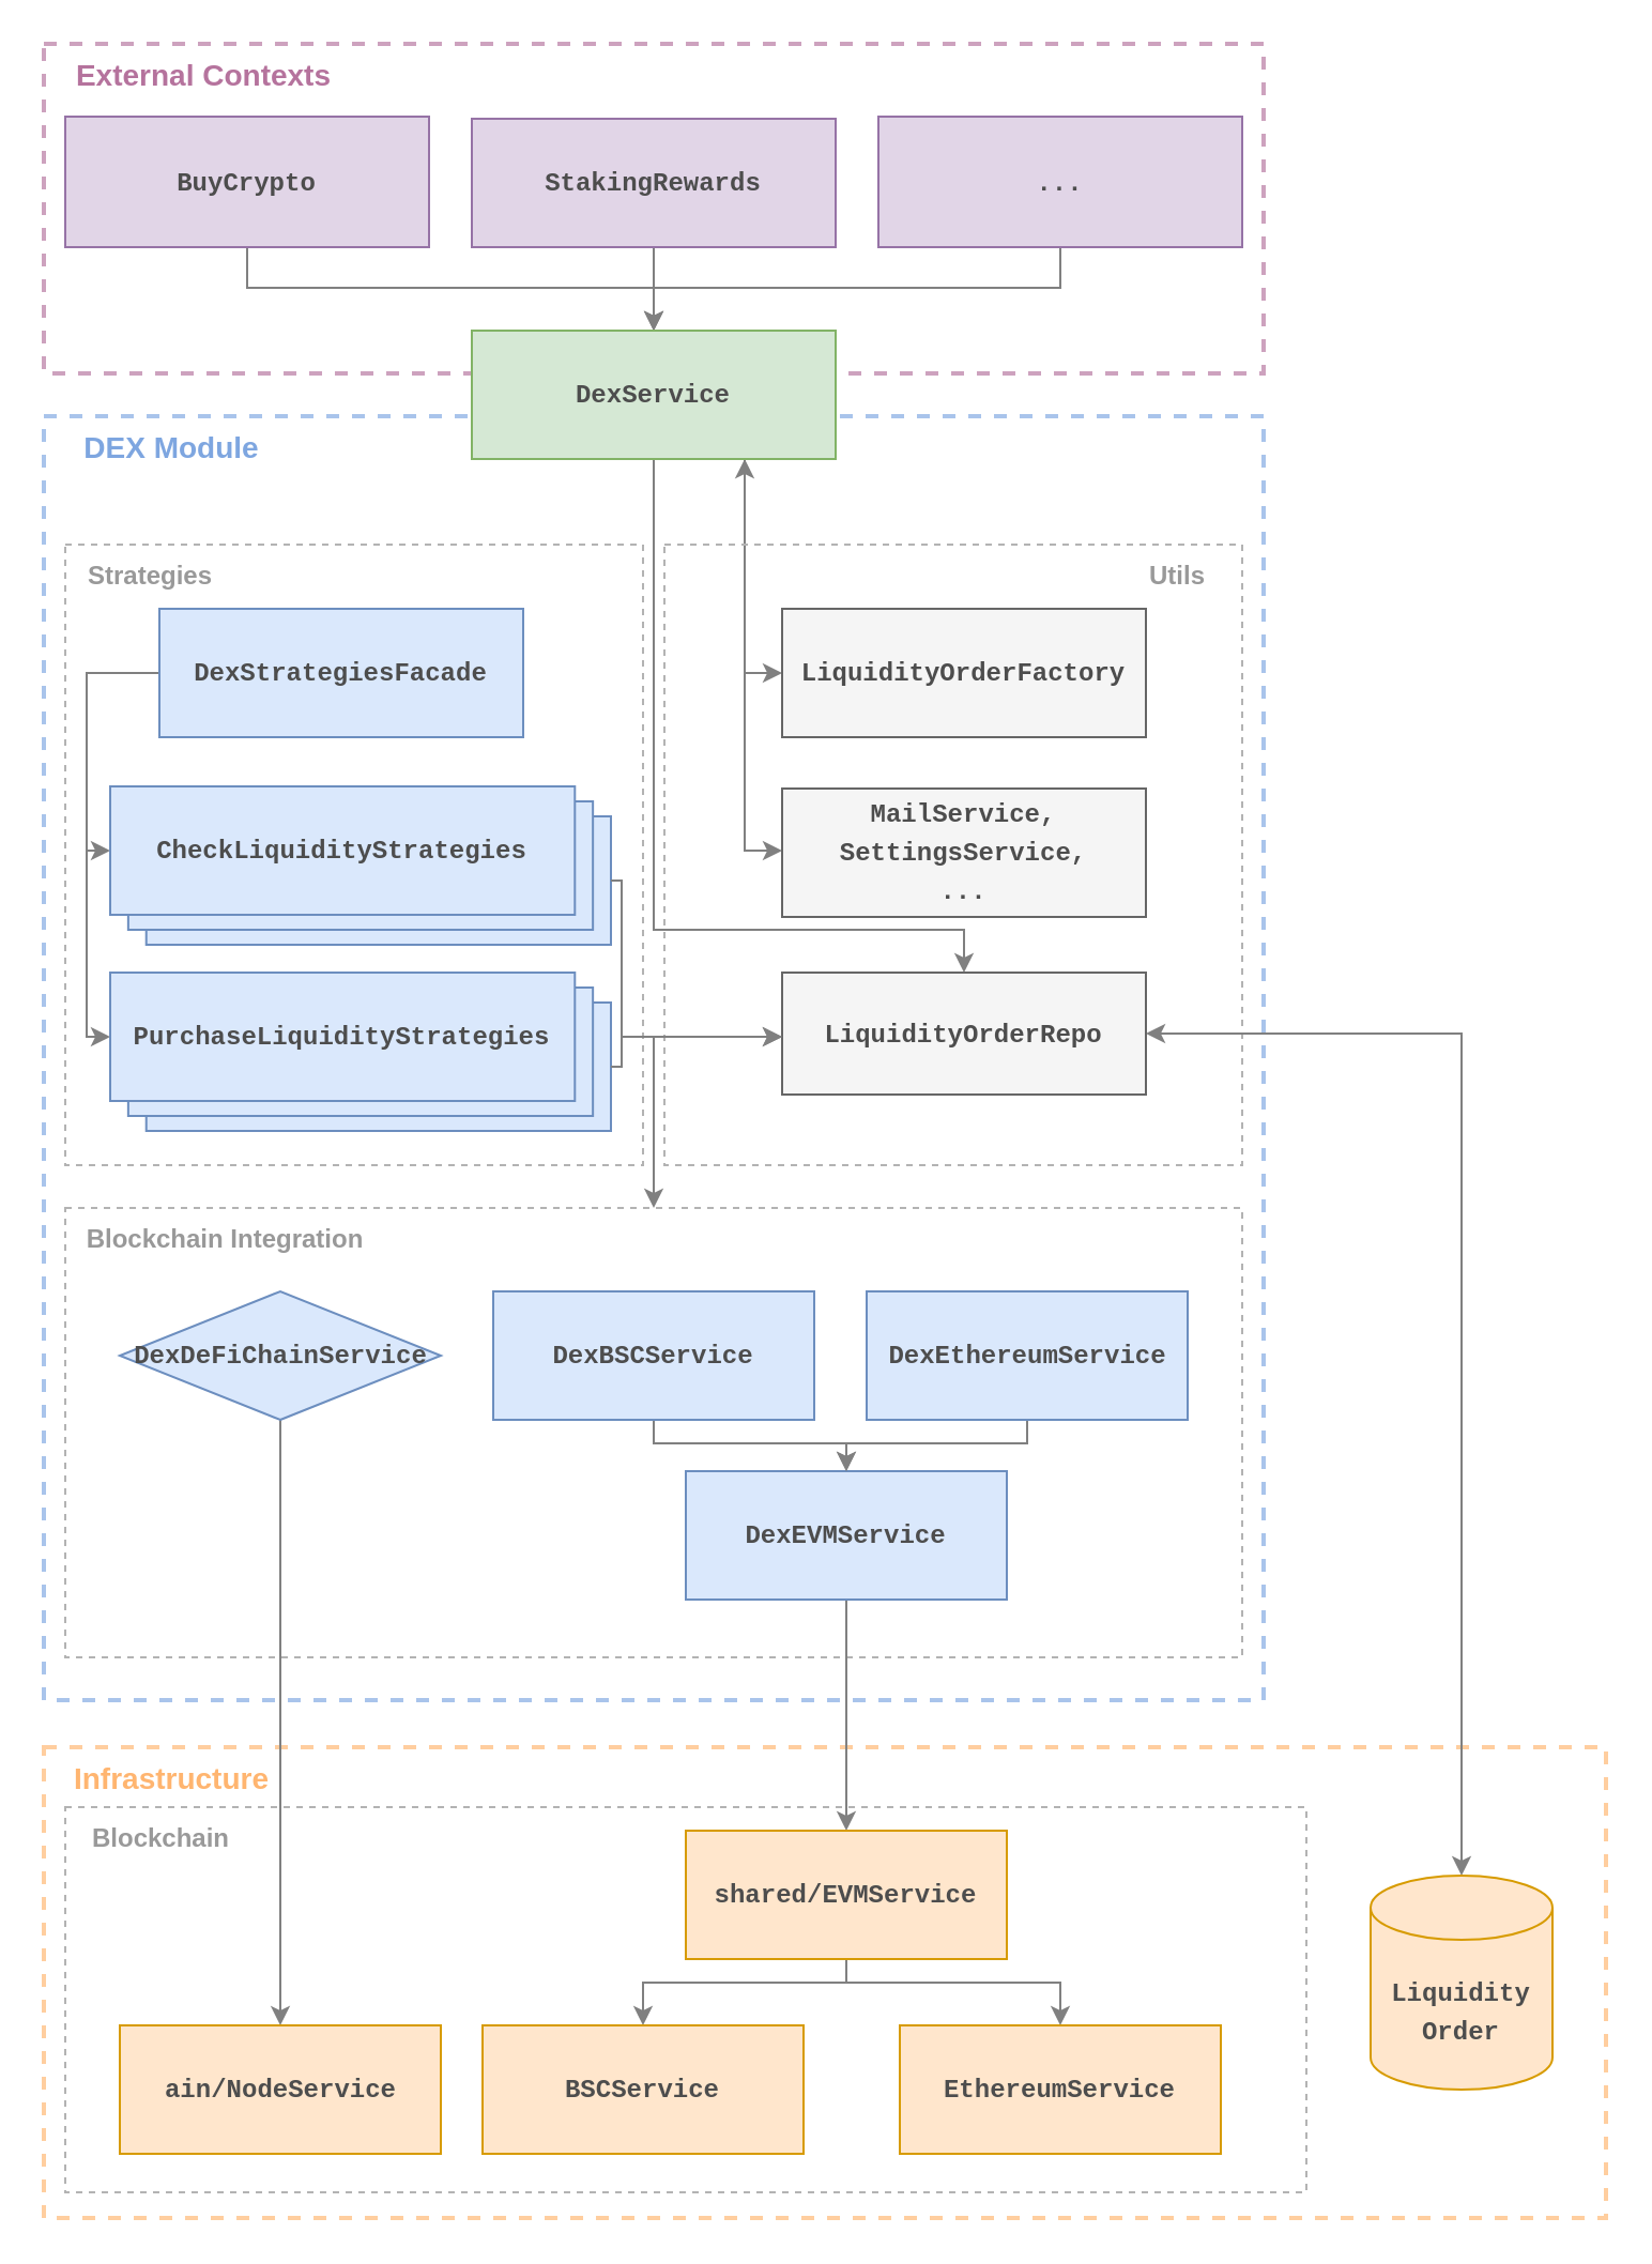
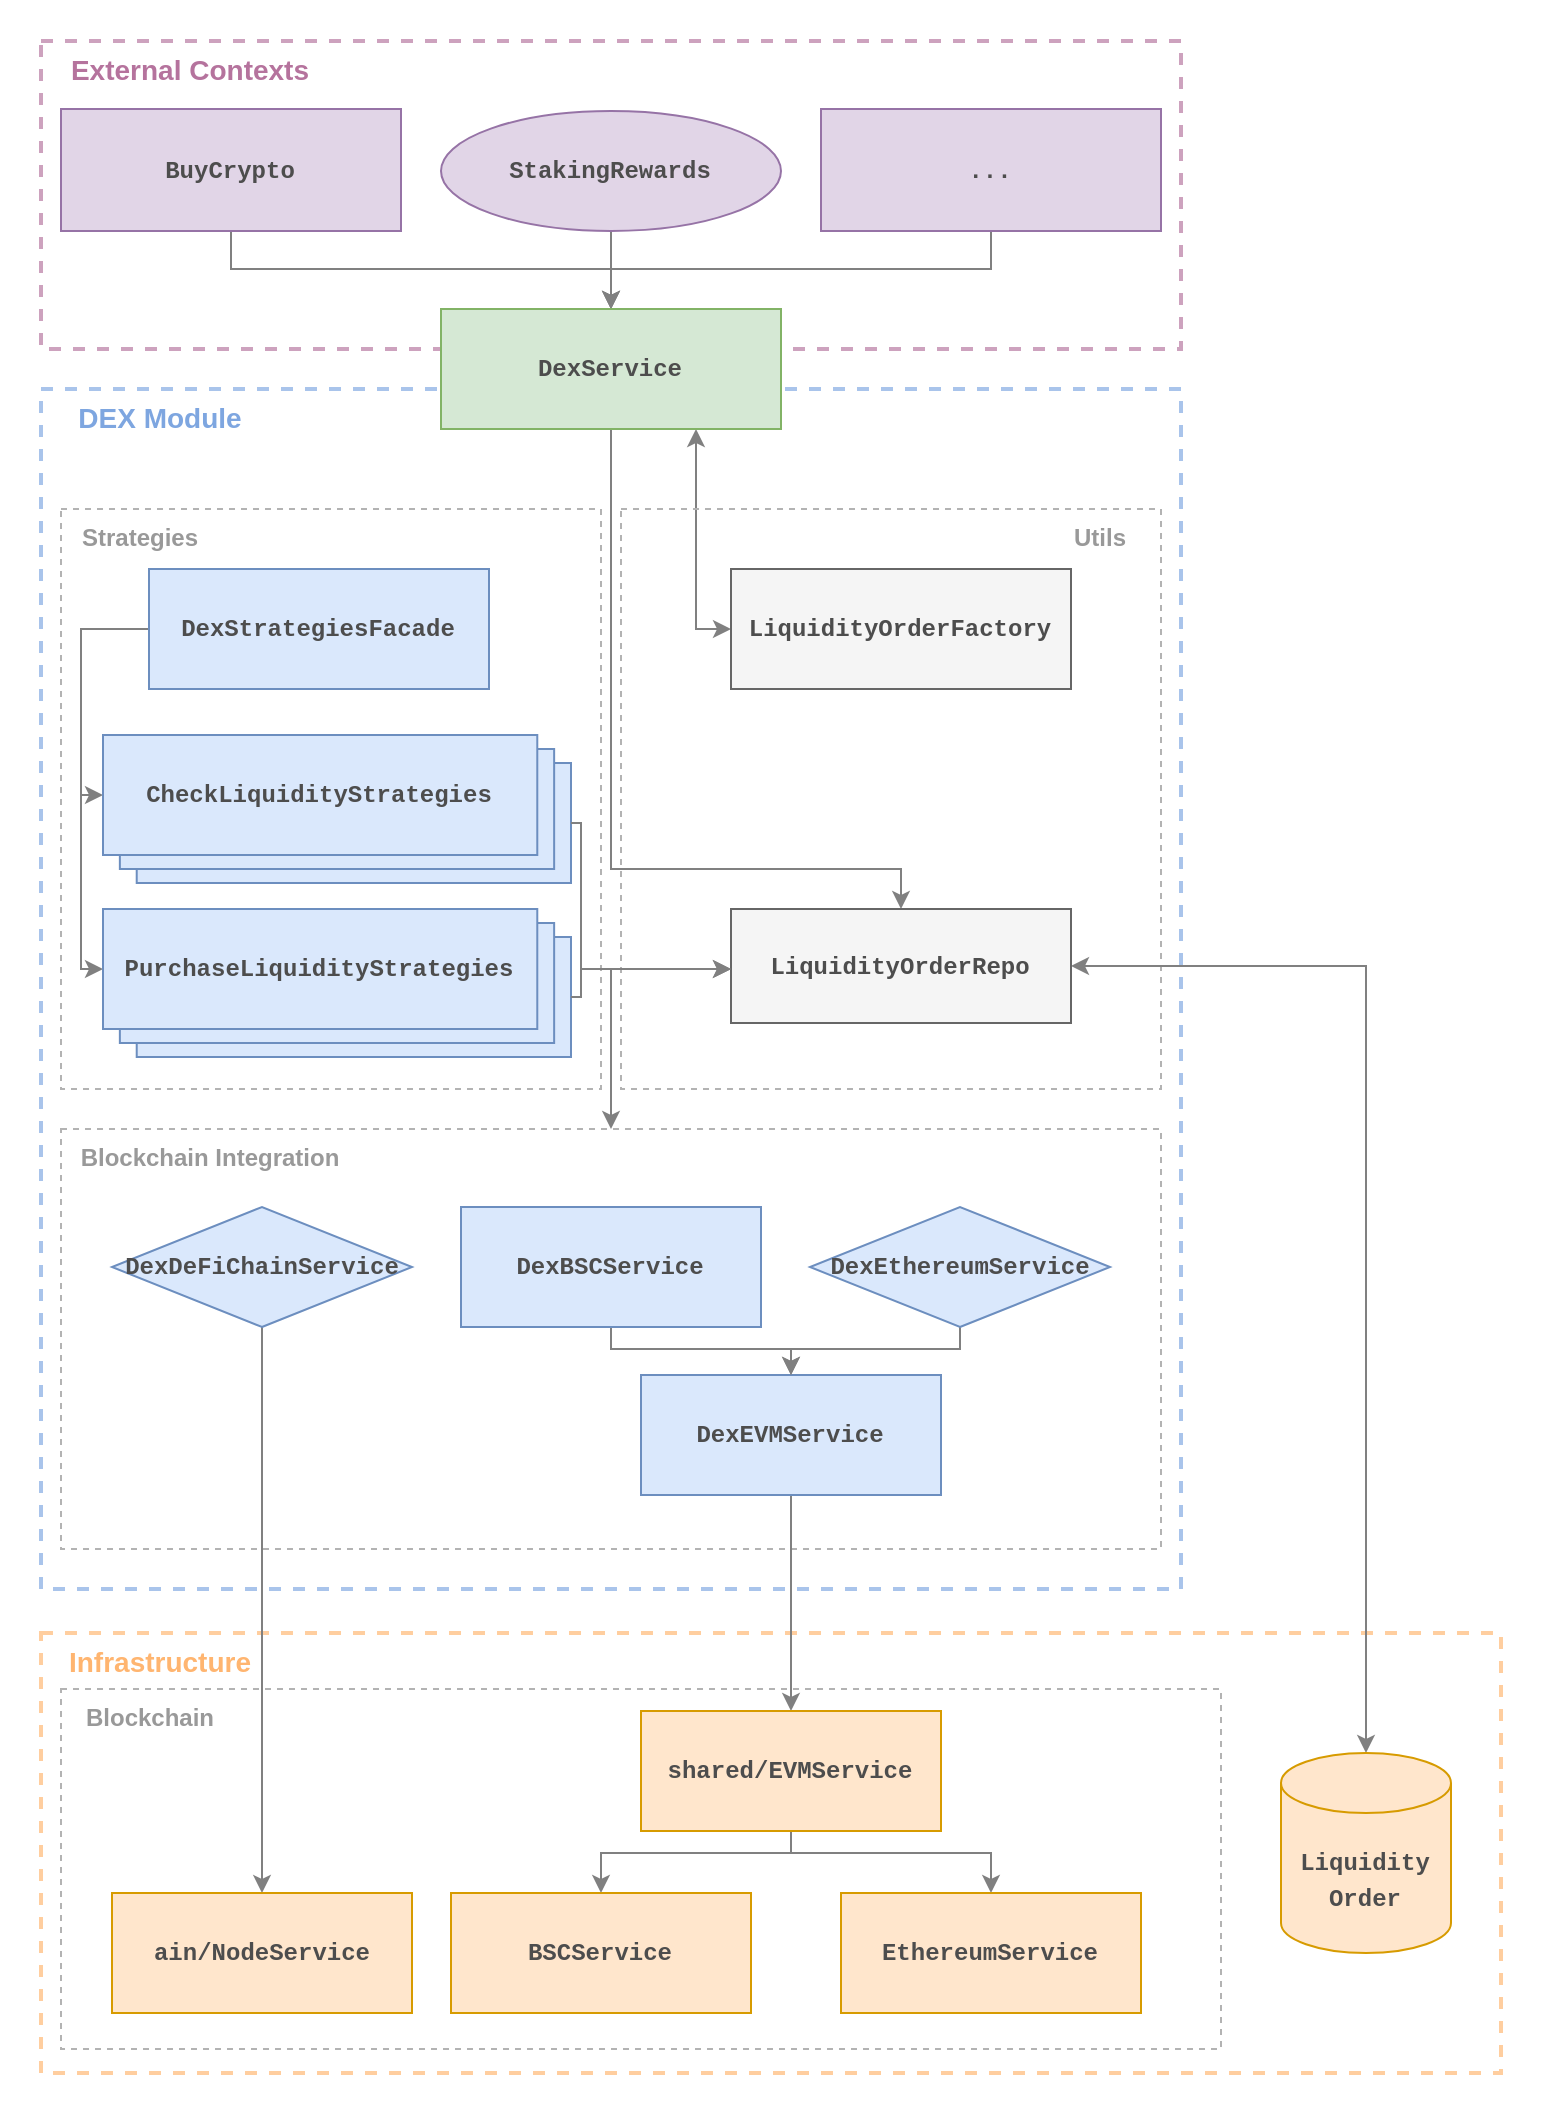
- <mxCell id="10" value="&lt;div style=&quot;font-family: Menlo, Monaco, &amp;quot;Courier New&amp;quot;, monospace; font-size: 12px; line-height: 18px;&quot;&gt;&lt;font color=&quot;#4d4d4d&quot;&gt;&lt;b&gt;StakingRewards&lt;/b&gt;&lt;/font&gt;&lt;/div&gt;" style="rounded=0;whiteSpace=wrap;html=1;fontSize=14;strokeWidth=1;fillColor=#e1d5e7;strokeColor=#9673a6;" vertex="1" parent="1"><mxGeometry x="220" y="55" width="170" height="60" as="geometry" /></mxCell>
+ <mxCell id="10" value="&lt;div style=&quot;font-family: Menlo, Monaco, &amp;quot;Courier New&amp;quot;, monospace; font-size: 12px; line-height: 18px;&quot;&gt;&lt;font color=&quot;#4d4d4d&quot;&gt;&lt;b&gt;StakingRewards&lt;/b&gt;&lt;/font&gt;&lt;/div&gt;" style="ellipse;whiteSpace=wrap;html=1;fontSize=14;strokeWidth=1;fillColor=#e1d5e7;strokeColor=#9673a6;" vertex="1" parent="1"><mxGeometry x="220" y="55" width="170" height="60" as="geometry" /></mxCell>
- <mxCell id="16" style="edgeStyle=orthogonalEdgeStyle;rounded=0;orthogonalLoop=1;jettySize=auto;html=1;fontFamily=Helvetica;fontSize=12;fontColor=#FFB570;startArrow=none;startFill=0;strokeColor=#808080;exitX=0.75;exitY=1;exitDx=0;exitDy=0;" edge="1" parent="1" source="17" target="58"><mxGeometry relative="1" as="geometry"><Array as="points"><mxPoint x="348" y="397" /></Array></mxGeometry></mxCell>
- <mxCell id="58" value="&lt;div style=&quot;font-family: Menlo, Monaco, &amp;quot;Courier New&amp;quot;, monospace; font-size: 12px; line-height: 18px;&quot;&gt;&lt;font color=&quot;#4d4d4d&quot;&gt;&lt;b&gt;MailService, SettingsService,&lt;/b&gt;&lt;/font&gt;&lt;/div&gt;&lt;div style=&quot;font-family: Menlo, Monaco, &amp;quot;Courier New&amp;quot;, monospace; font-size: 12px; line-height: 18px;&quot;&gt;&lt;font color=&quot;#4d4d4d&quot;&gt;&lt;b&gt;...&lt;/b&gt;&lt;/font&gt;&lt;/div&gt;" style="rounded=0;whiteSpace=wrap;html=1;fontSize=14;strokeWidth=1;fillColor=#f5f5f5;strokeColor=#666666;fontColor=#333333;" vertex="1" parent="1"><mxGeometry x="365" y="368" width="170" height="60" as="geometry" /></mxCell>
- <mxCell id="42" value="&lt;div style=&quot;font-family: Menlo, Monaco, &amp;quot;Courier New&amp;quot;, monospace; font-size: 12px; line-height: 18px;&quot;&gt;&lt;div style=&quot;line-height: 18px;&quot;&gt;&lt;div style=&quot;line-height: 18px;&quot;&gt;&lt;div style=&quot;line-height: 18px;&quot;&gt;&lt;font color=&quot;#4d4d4d&quot;&gt;&lt;b&gt;DexEthereumService&lt;/b&gt;&lt;/font&gt;&lt;/div&gt;&lt;/div&gt;&lt;/div&gt;&lt;/div&gt;" style="rounded=0;whiteSpace=wrap;html=1;fontSize=14;strokeWidth=1;fillColor=#dae8fc;strokeColor=#6c8ebf;flipH=0;flipV=1;" vertex="1" parent="1"><mxGeometry x="404.5" y="603" width="150" height="60" as="geometry" /></mxCell>
+ <mxCell id="42" value="&lt;div style=&quot;font-family: Menlo, Monaco, &amp;quot;Courier New&amp;quot;, monospace; font-size: 12px; line-height: 18px;&quot;&gt;&lt;div style=&quot;line-height: 18px;&quot;&gt;&lt;div style=&quot;line-height: 18px;&quot;&gt;&lt;div style=&quot;line-height: 18px;&quot;&gt;&lt;font color=&quot;#4d4d4d&quot;&gt;&lt;b&gt;DexEthereumService&lt;/b&gt;&lt;/font&gt;&lt;/div&gt;&lt;/div&gt;&lt;/div&gt;&lt;/div&gt;" style="rhombus;whiteSpace=wrap;html=1;fontSize=14;strokeWidth=1;fillColor=#dae8fc;strokeColor=#6c8ebf;flipH=0;flipV=1;" vertex="1" parent="1"><mxGeometry x="404.5" y="603" width="150" height="60" as="geometry" /></mxCell>
